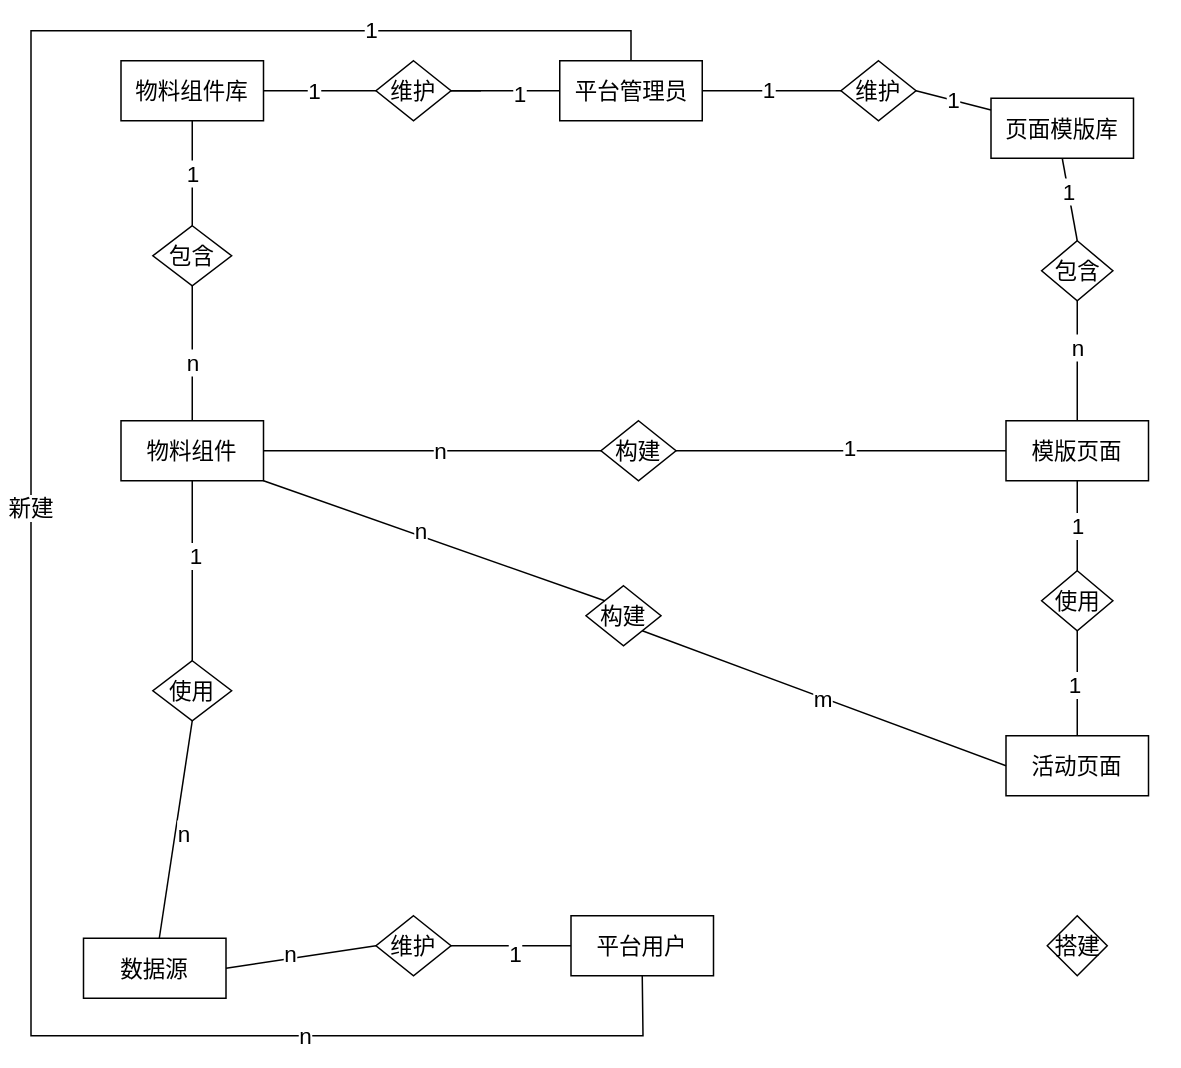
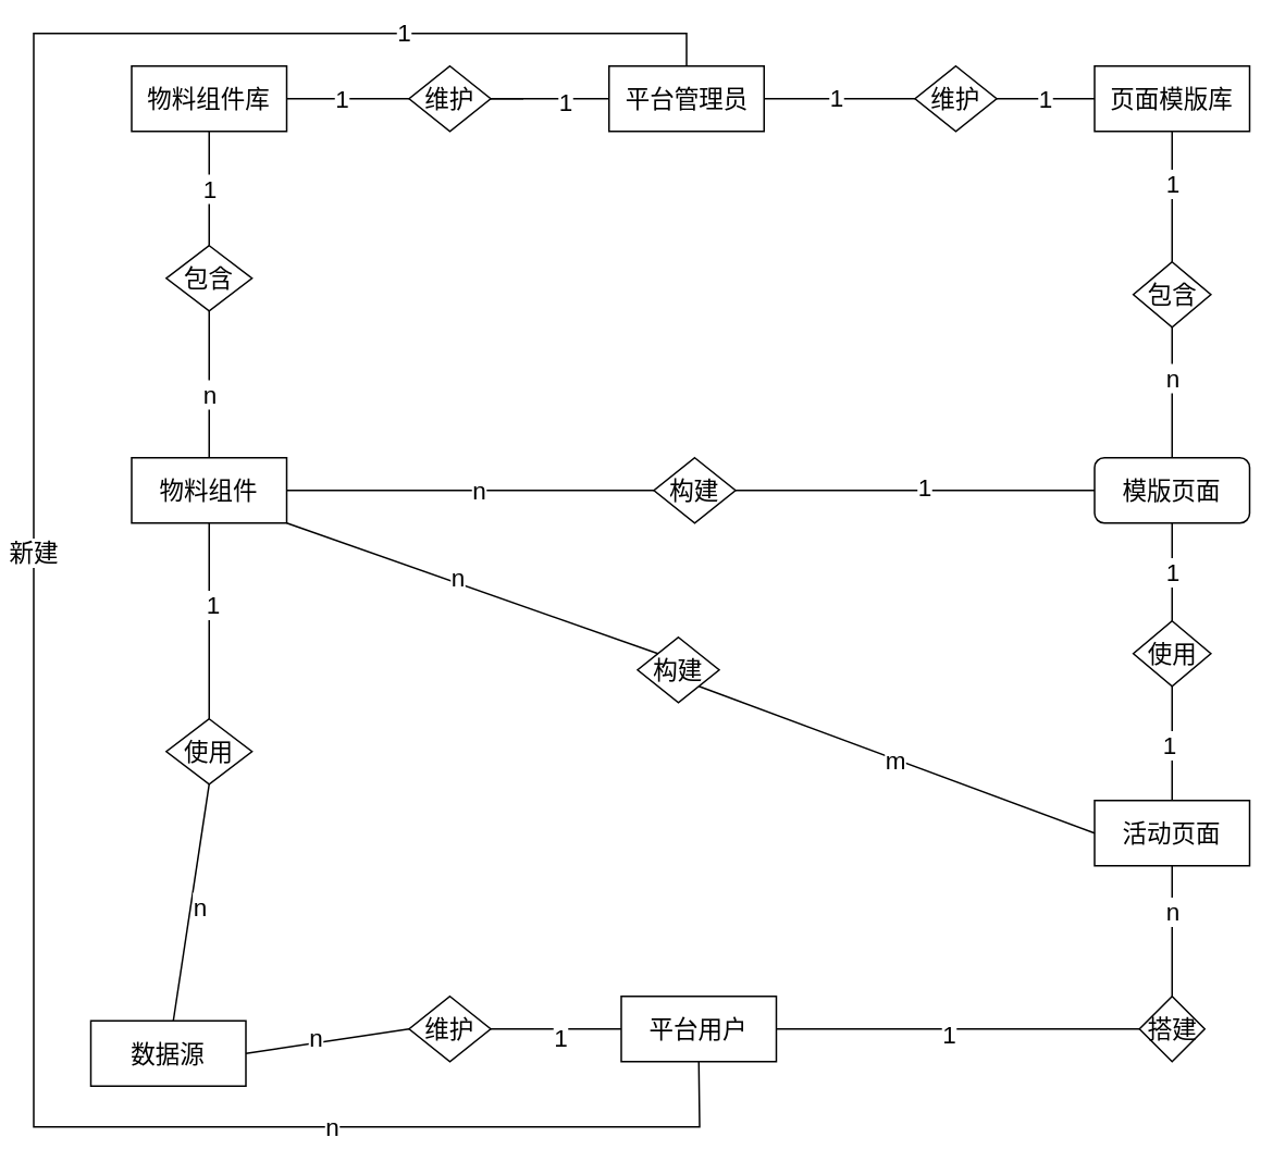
- <mxCell id="6" value="页面模版库" style="rounded=0;whiteSpace=wrap;html=1;fontSize=15;" parent="1" vertex="1"><mxGeometry x="660" y="65" width="95" height="40" as="geometry" /></mxCell>
+ <mxCell id="6" value="页面模版库" style="rounded=0;whiteSpace=wrap;html=1;fontSize=15;" parent="1" vertex="1"><mxGeometry x="670" y="40" width="95" height="40" as="geometry" /></mxCell>
- <mxCell id="7" value="模版页面" style="rounded=0;whiteSpace=wrap;html=1;fontSize=15;" parent="1" vertex="1"><mxGeometry x="670" y="280" width="95" height="40" as="geometry" /></mxCell>
+ <mxCell id="7" value="模版页面" style="whiteSpace=wrap;html=1;fontSize=15;rounded=1;" parent="1" vertex="1"><mxGeometry x="670" y="280" width="95" height="40" as="geometry" /></mxCell>
+ <mxCell id="53" value="" style="endArrow=none;html=1;rounded=0;entryX=0.5;entryY=1;entryDx=0;entryDy=0;exitX=0.5;exitY=0;exitDx=0;exitDy=0;fontSize=15;" parent="1" source="37" target="36" edge="1"><mxGeometry width="50" height="50" relative="1" as="geometry"><mxPoint x="280" y="450" as="sourcePoint" /><mxPoint x="330" y="400" as="targetPoint" /></mxGeometry></mxCell>
+ <mxCell id="54" value="n" style="edgeLabel;html=1;align=center;verticalAlign=middle;resizable=0;points=[];fontSize=15;" parent="53" vertex="1" connectable="0"><mxGeometry x="0.325" relative="1" as="geometry"><mxPoint as="offset" /></mxGeometry></mxCell>
+ <mxCell id="55" value="" style="endArrow=none;html=1;rounded=0;entryX=1;entryY=0.5;entryDx=0;entryDy=0;exitX=0;exitY=0.5;exitDx=0;exitDy=0;fontSize=15;" parent="1" source="37" target="9" edge="1"><mxGeometry width="50" height="50" relative="1" as="geometry"><mxPoint x="728" y="610" as="sourcePoint" /><mxPoint x="728" y="540" as="targetPoint" /></mxGeometry></mxCell>
+ <mxCell id="56" value="1" style="edgeLabel;html=1;align=center;verticalAlign=middle;resizable=0;points=[];fontSize=15;" parent="55" vertex="1" connectable="0"><mxGeometry x="0.052" y="2" relative="1" as="geometry"><mxPoint as="offset" /></mxGeometry></mxCell>
